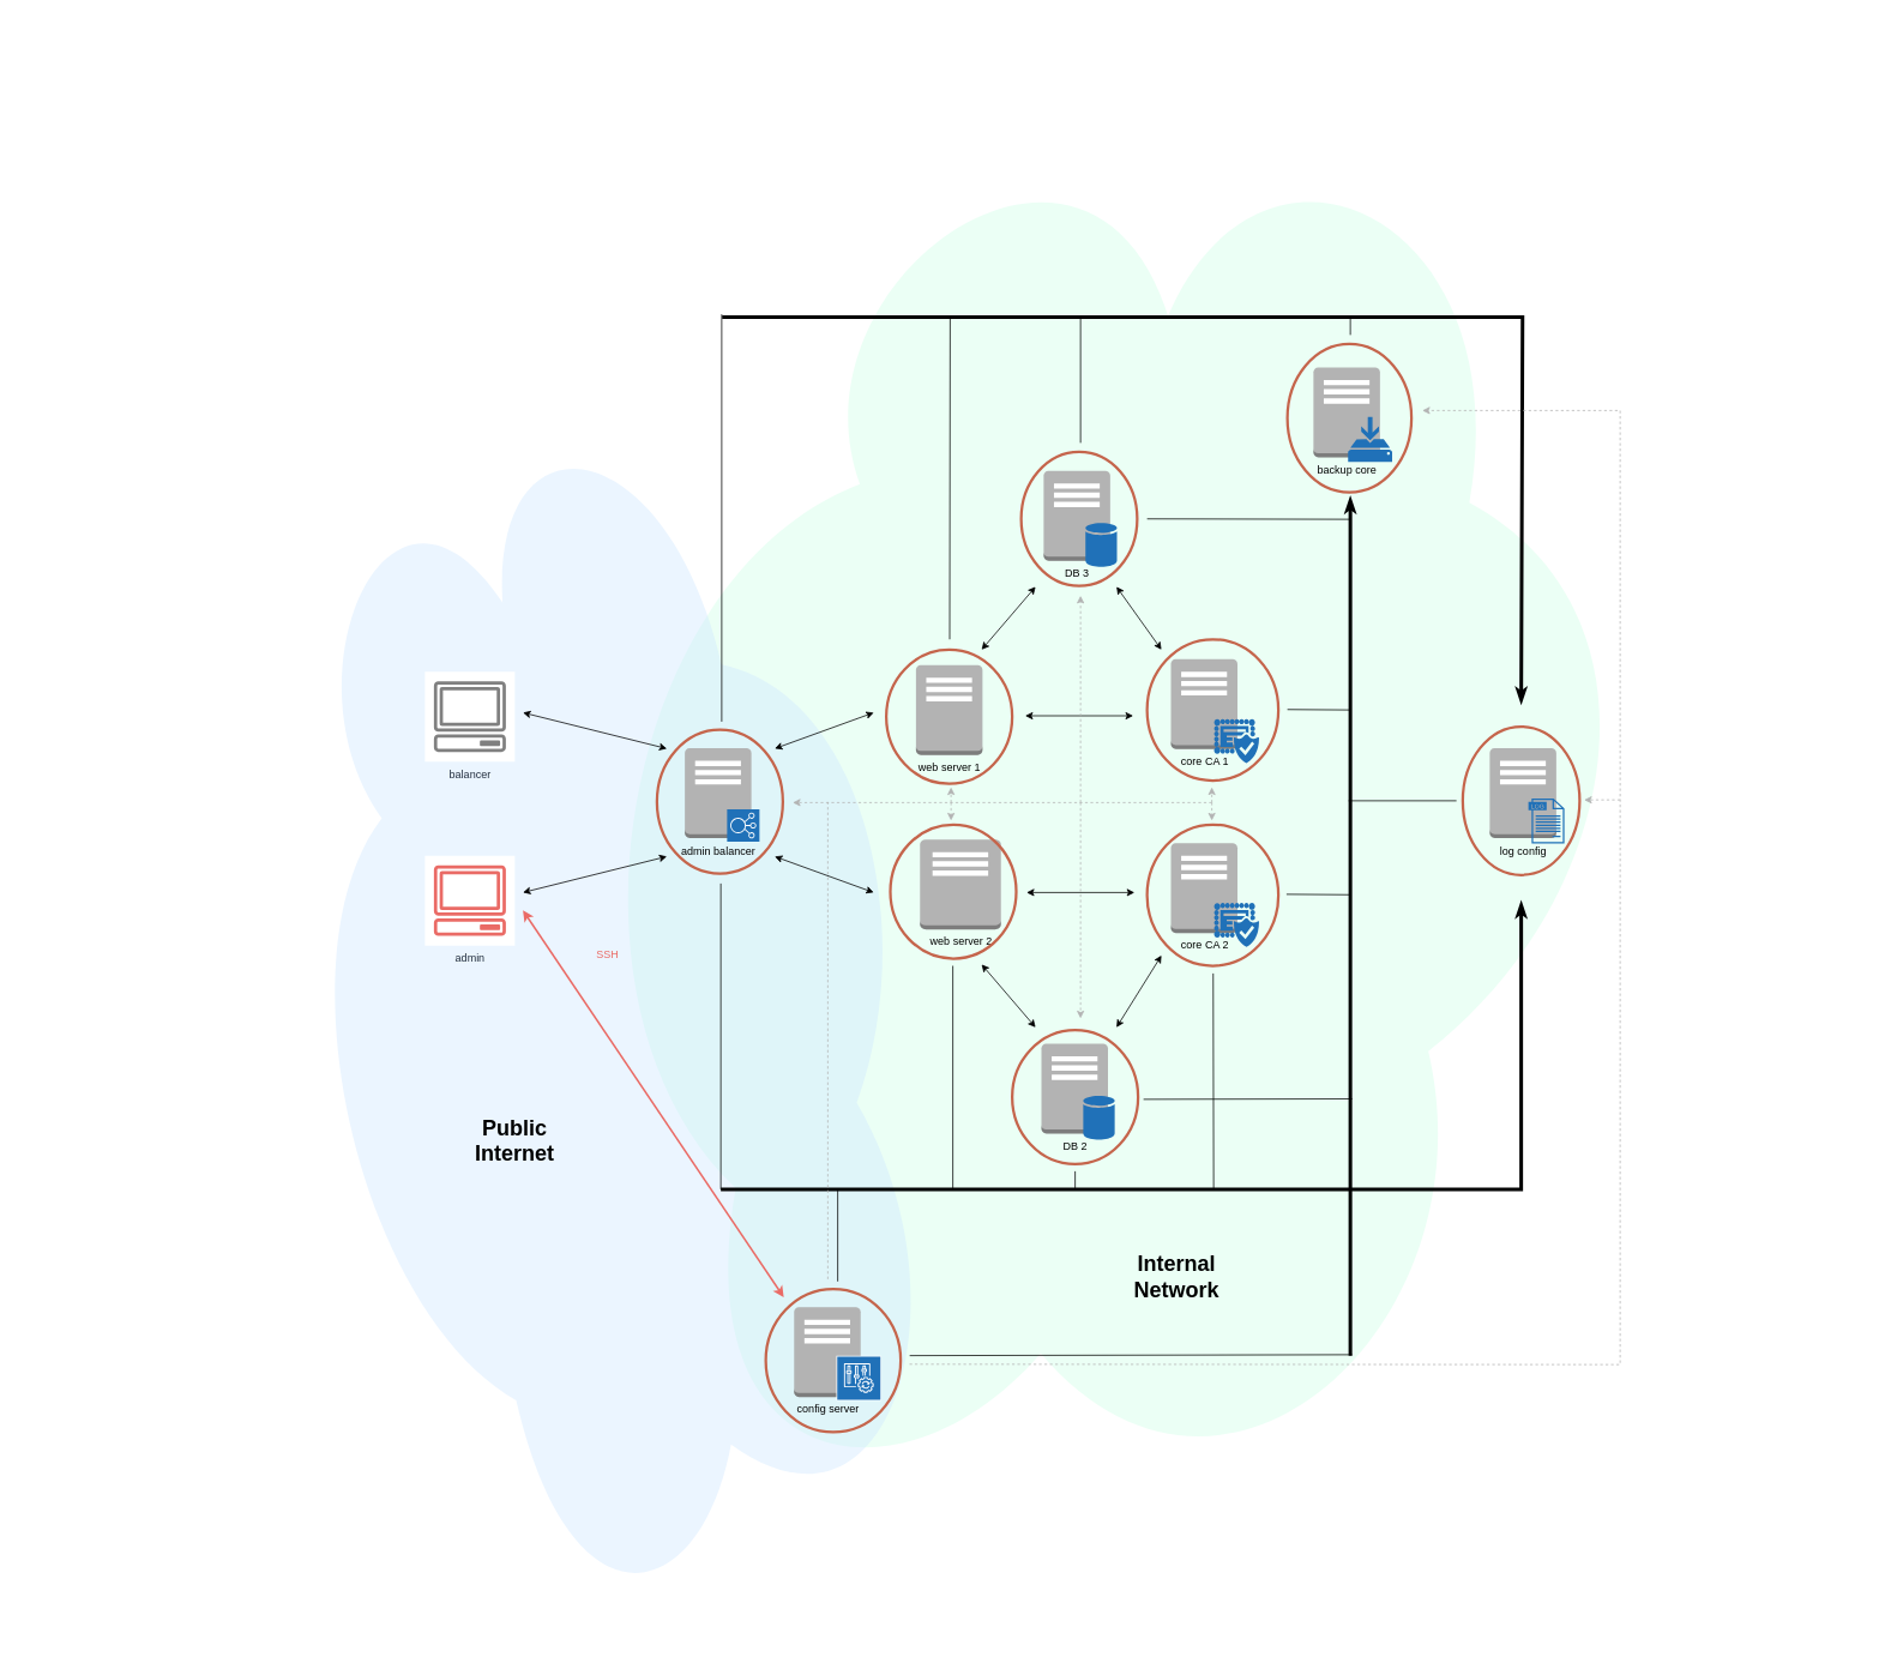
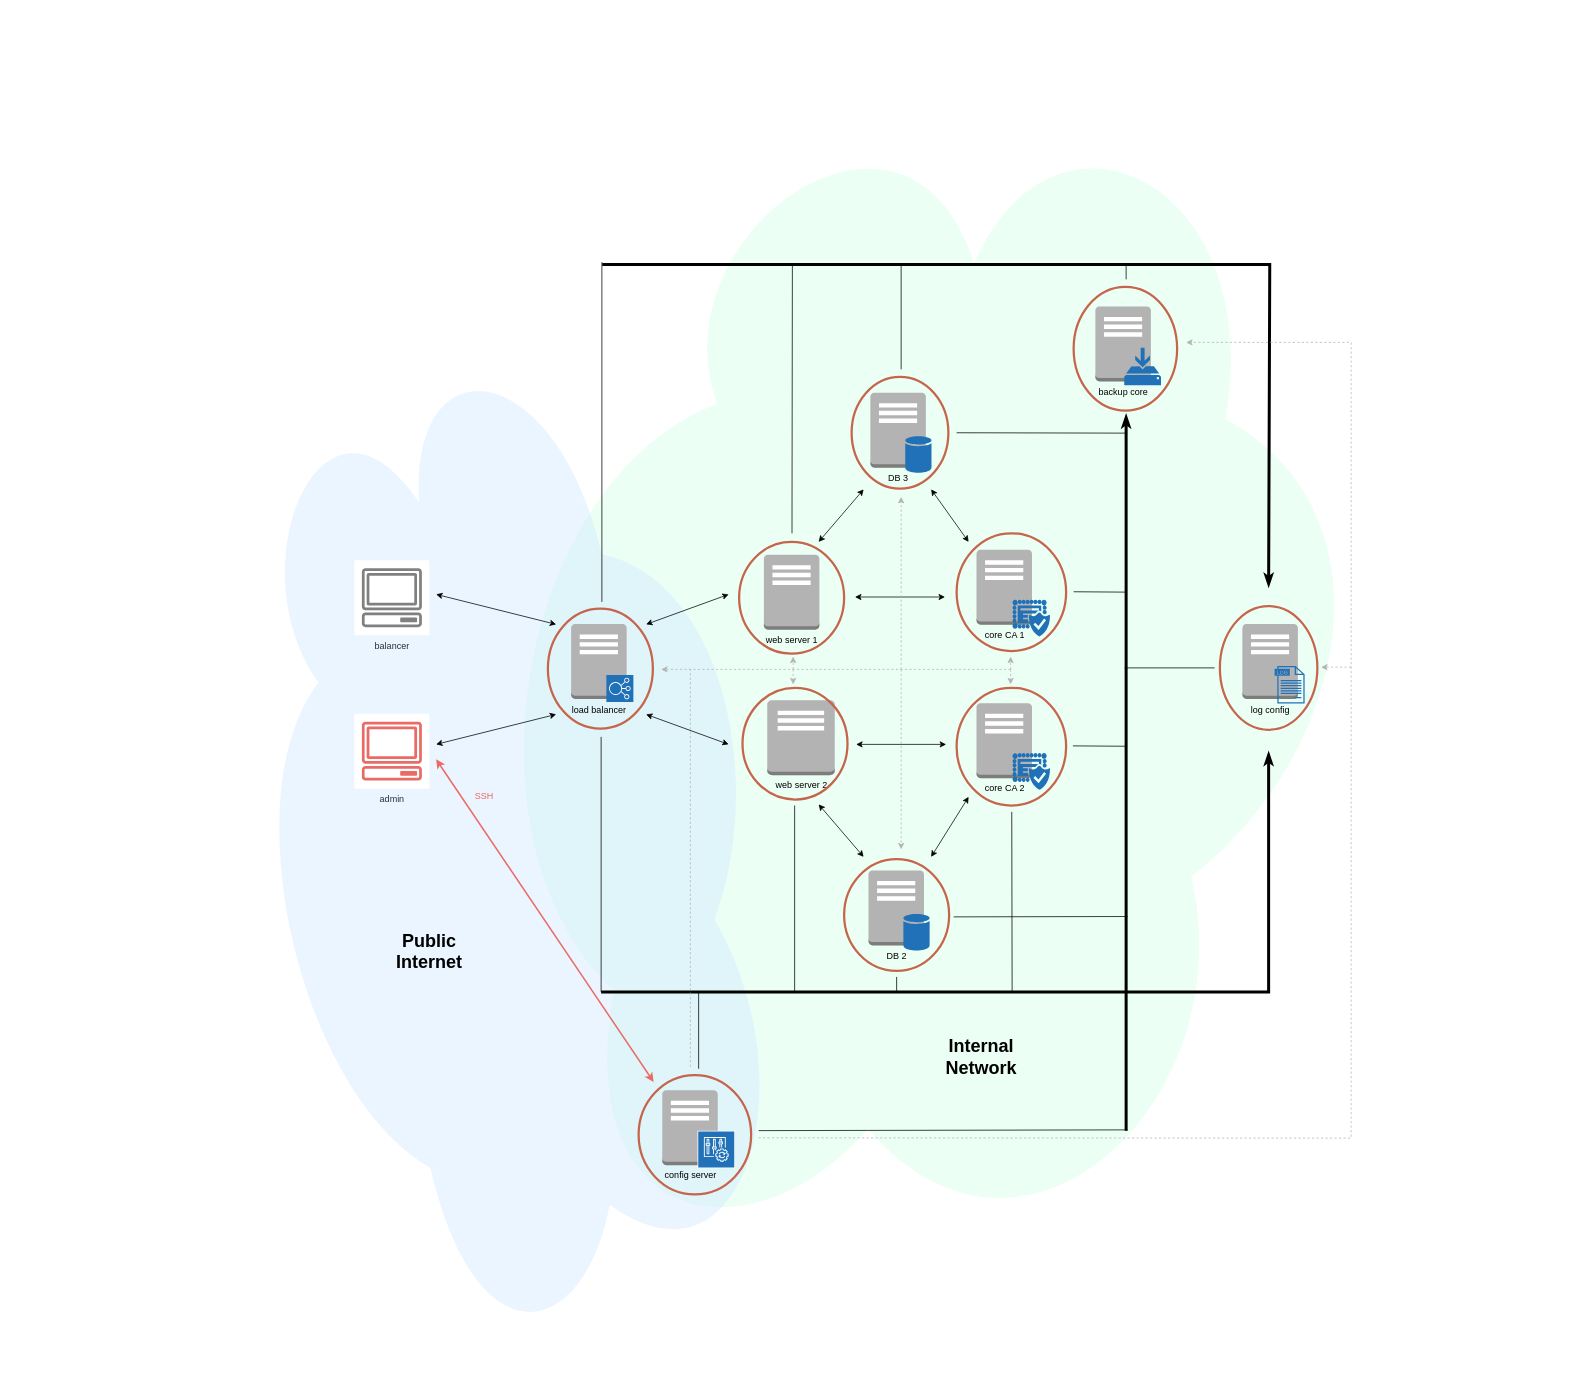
- <mxCell id="30" value="admin balancer" style="outlineConnect=0;dashed=0;verticalLabelPosition=bottom;verticalAlign=top;align=center;html=1;shape=mxgraph.aws3.traditional_server;fillColor=#B3B3B3;gradientColor=none;" vertex="1" parent="29"><mxGeometry width="74" height="100" as="geometry" /></mxCell>
+ <mxCell id="30" value="load balancer" style="outlineConnect=0;dashed=0;verticalLabelPosition=bottom;verticalAlign=top;align=center;html=1;shape=mxgraph.aws3.traditional_server;fillColor=#B3B3B3;gradientColor=none;" vertex="1" parent="29"><mxGeometry width="74" height="100" as="geometry" /></mxCell>
- <mxCell id="24" value="&lt;font color=&quot;#ea6b66&quot;&gt;SSH&lt;/font&gt;" style="text;html=1;resizable=0;points=[];autosize=1;align=left;verticalAlign=top;spacingTop=-4;" parent="1" vertex="1"><mxGeometry x="661" y="776" width="40" height="20" as="geometry" /></mxCell>
+ <mxCell id="24" value="&lt;font color=&quot;#ea6b66&quot;&gt;SSH&lt;/font&gt;" style="text;html=1;resizable=0;points=[];autosize=1;align=left;verticalAlign=top;spacingTop=-4;" parent="1" vertex="1"><mxGeometry x="631" y="776" width="40" height="20" as="geometry" /></mxCell>
- <mxCell id="27" value="&lt;font face=&quot;Helvetica&quot;&gt;&lt;b&gt;&lt;font style=&quot;font-size: 24px&quot;&gt;Internal Network&lt;br&gt;&lt;/font&gt;&lt;/b&gt;&lt;/font&gt;" style="text;html=1;strokeColor=none;fillColor=none;align=center;verticalAlign=middle;whiteSpace=wrap;rounded=0;" parent="1" vertex="1"><mxGeometry x="1268" y="1117" width="80" height="53" as="geometry" /></mxCell>
+ <mxCell id="27" value="&lt;font face=&quot;Helvetica&quot;&gt;&lt;b&gt;&lt;font style=&quot;font-size: 24px&quot;&gt;Internal Network&lt;br&gt;&lt;/font&gt;&lt;/b&gt;&lt;/font&gt;" style="text;html=1;strokeColor=none;fillColor=none;align=center;verticalAlign=middle;whiteSpace=wrap;rounded=0;" parent="1" vertex="1"><mxGeometry x="1268" y="1107" width="80" height="53" as="geometry" /></mxCell>
